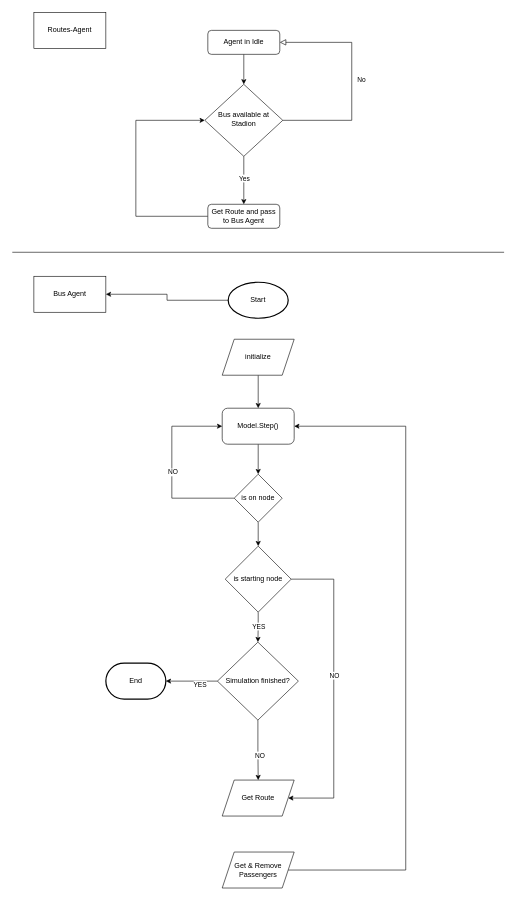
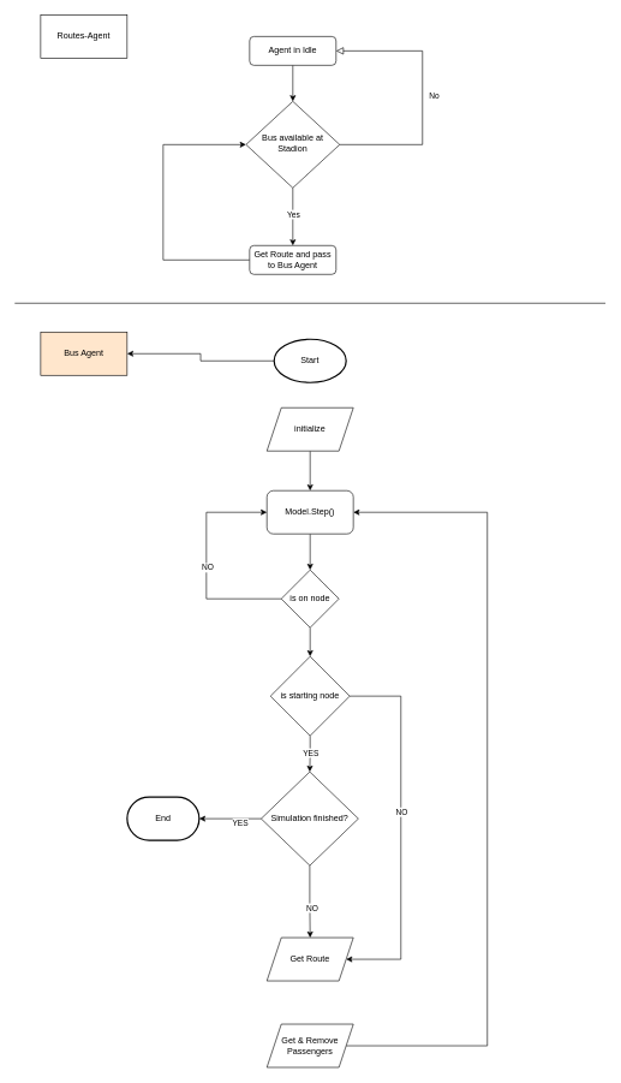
- <mxCell id="11" value="Bus Agent" style="rounded=0;whiteSpace=wrap;html=1;" vertex="1" parent="1"><mxGeometry x="56" y="460" width="120" height="60" as="geometry" /></mxCell>
+ <mxCell id="11" value="Bus Agent" style="rounded=0;whiteSpace=wrap;html=1;fillColor=#ffe6cc;" vertex="1" parent="1"><mxGeometry x="56" y="460" width="120" height="60" as="geometry" /></mxCell>
